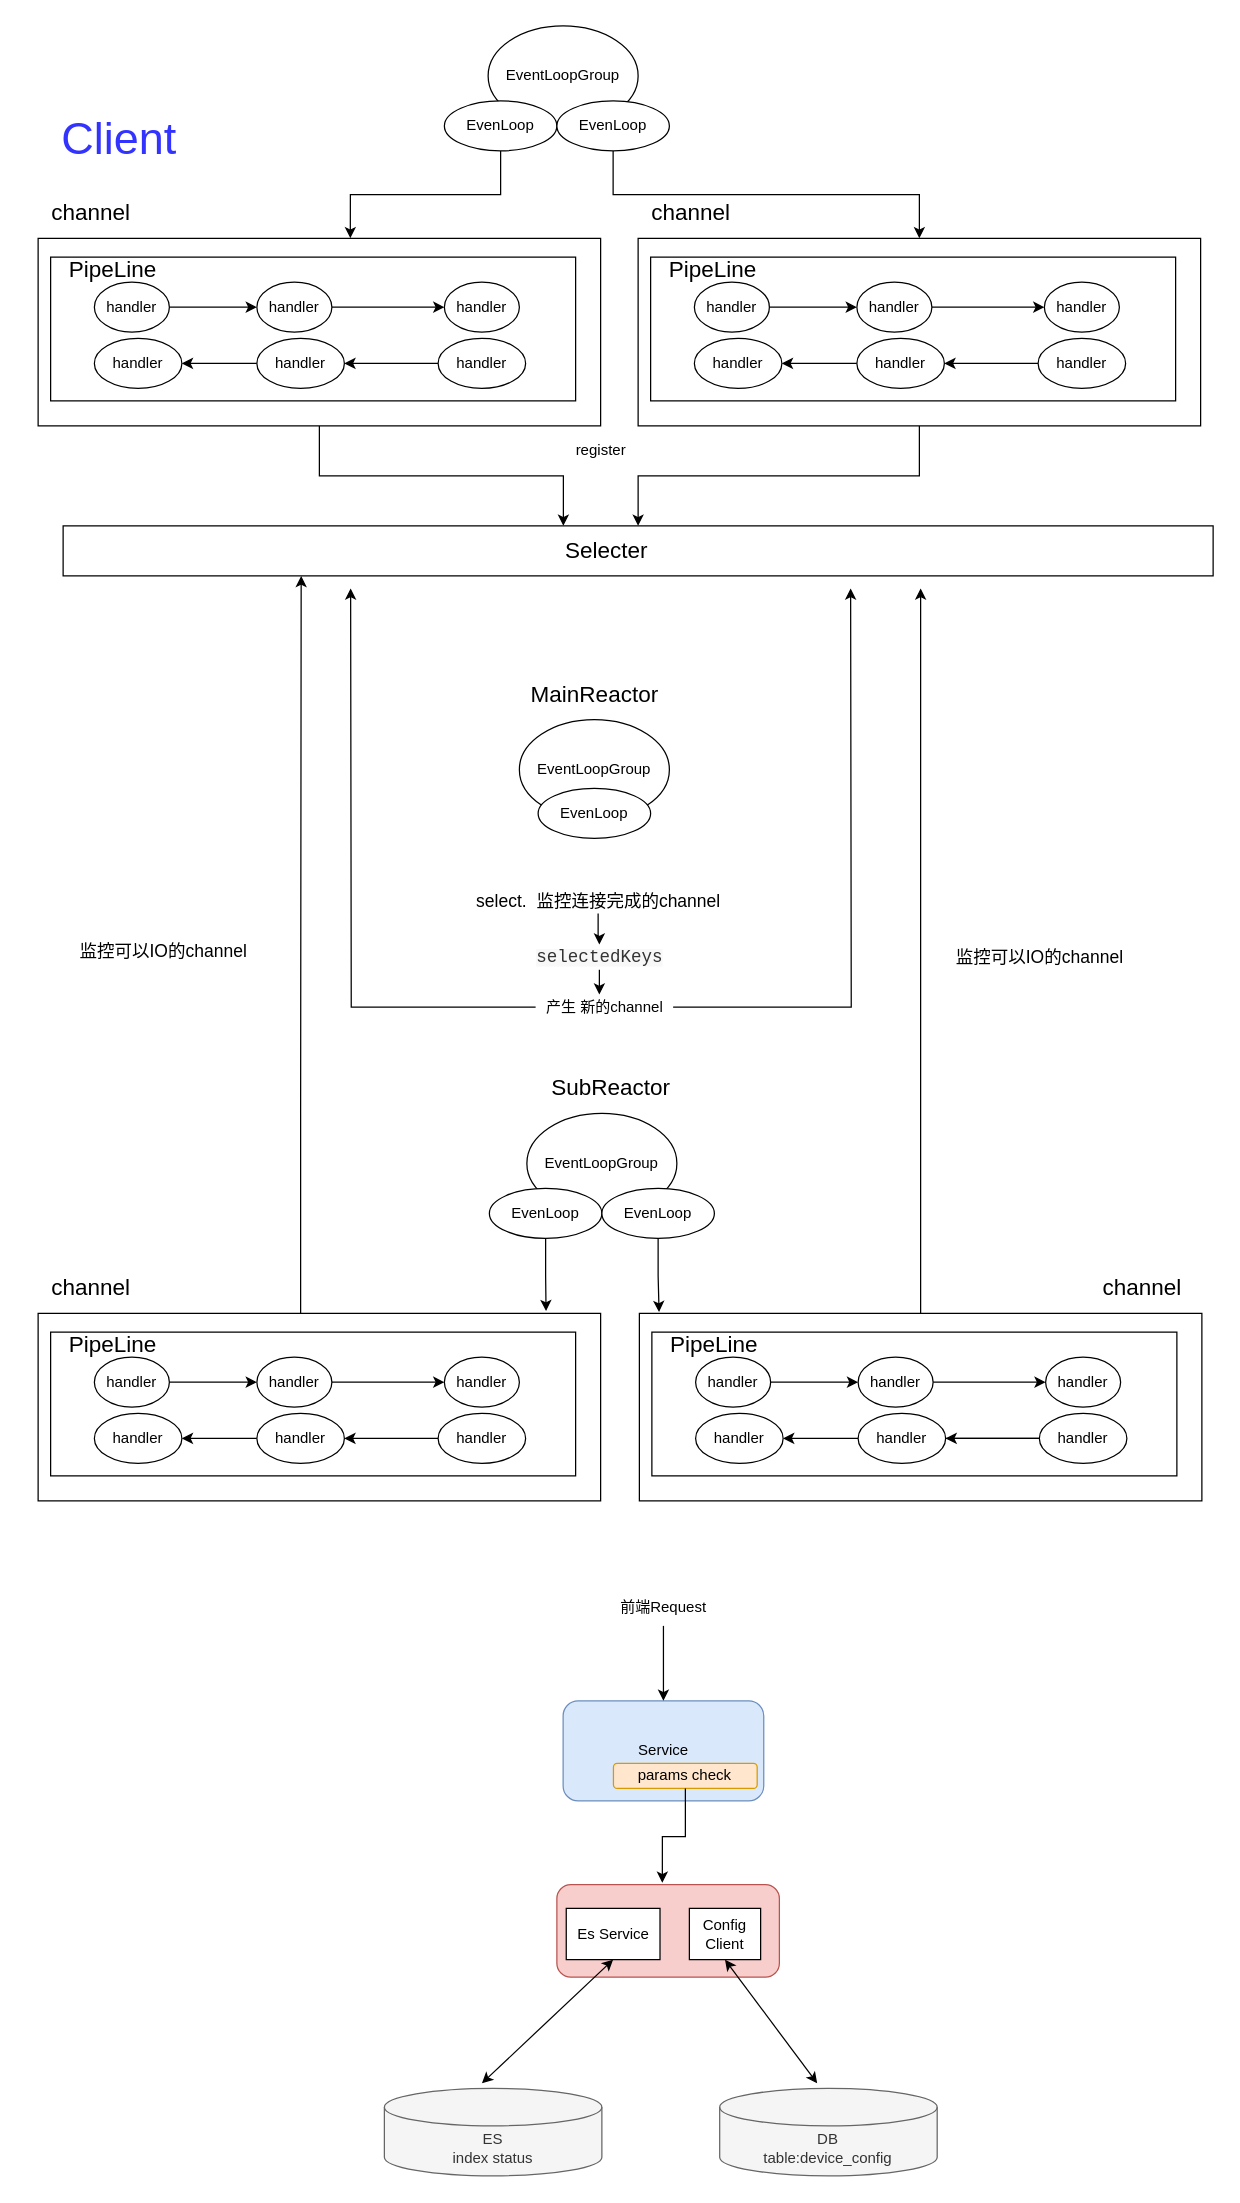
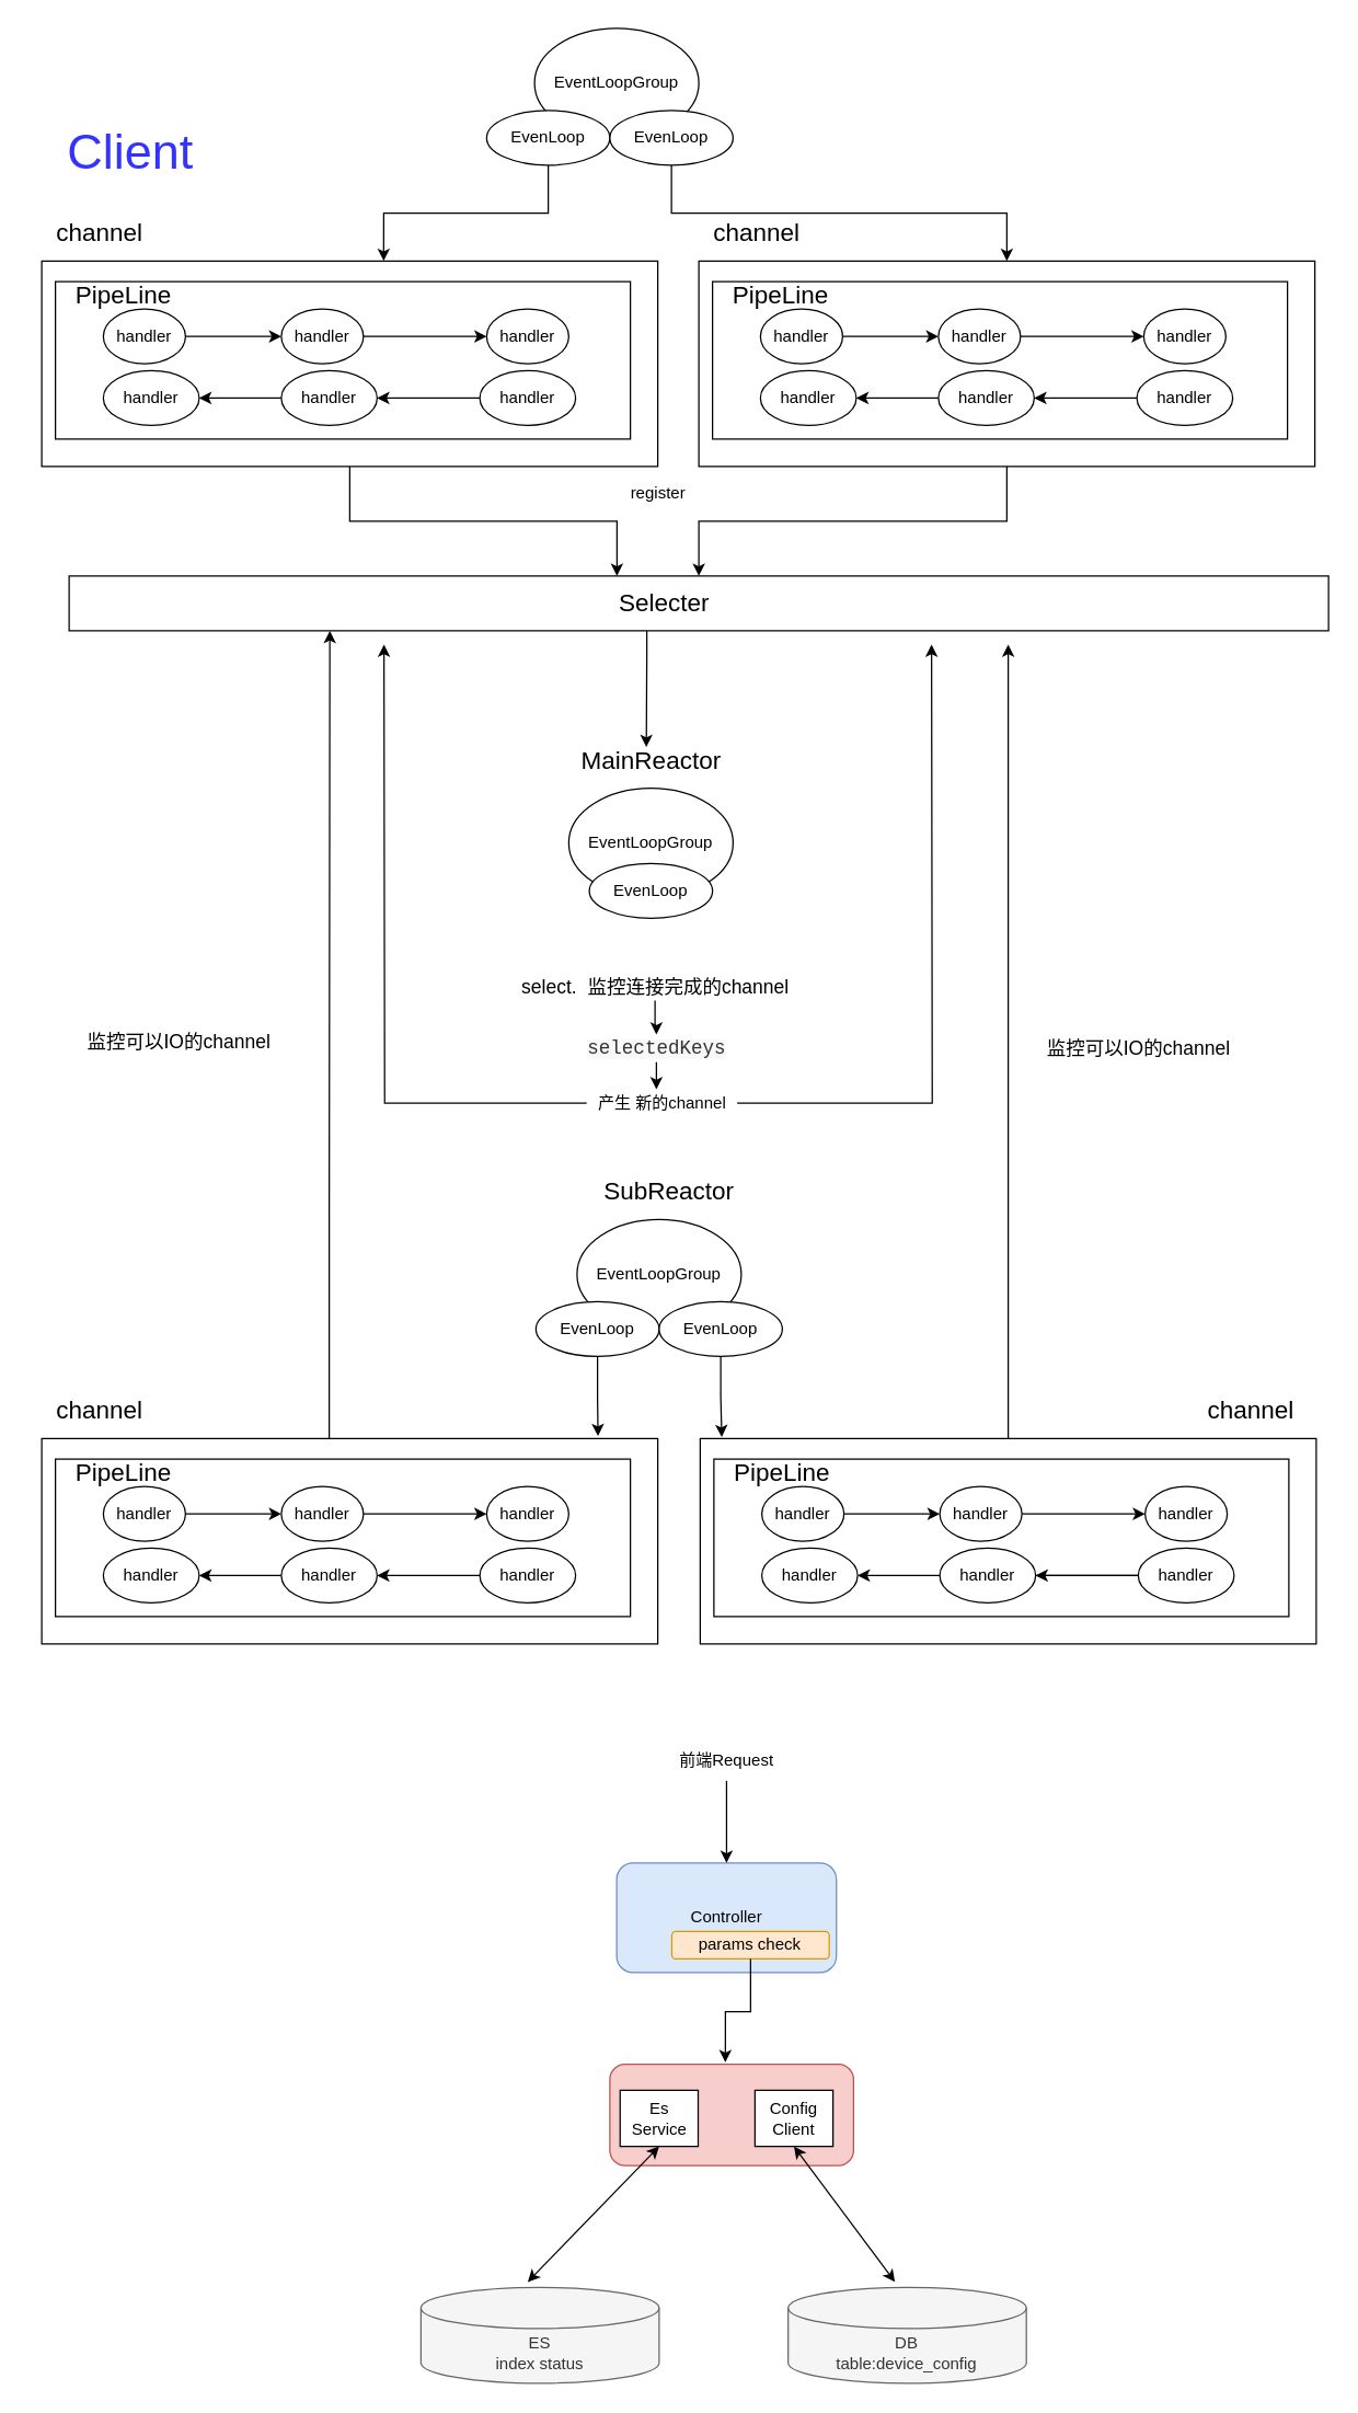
+ <mxCell id="38" style="edgeStyle=orthogonalEdgeStyle;rounded=0;orthogonalLoop=1;jettySize=auto;html=1;entryX=0.472;entryY=0;entryDx=0;entryDy=0;entryPerimeter=0;" parent="1" source="39" target="47" edge="1"><mxGeometry relative="1" as="geometry"><Array as="points"><mxPoint x="472" y="480" /><mxPoint x="472" y="480" /></Array></mxGeometry></mxCell>
- <mxCell id="90" value="Service" style="rounded=1;whiteSpace=wrap;html=1;fillColor=#dae8fc;strokeColor=#6c8ebf;" vertex="1" parent="1"><mxGeometry x="450" y="1360" width="160.5" height="80" as="geometry" /></mxCell>
+ <mxCell id="90" value="Controller" style="rounded=1;whiteSpace=wrap;html=1;fillColor=#dae8fc;strokeColor=#6c8ebf;" vertex="1" parent="1"><mxGeometry x="450" y="1360" width="160.5" height="80" as="geometry" /></mxCell>
- <mxCell id="100" value="Es Service" style="rounded=0;whiteSpace=wrap;html=1;" vertex="1" parent="1"><mxGeometry x="452.5" y="1526" width="75" height="41" as="geometry" /></mxCell>
+ <mxCell id="100" value="Es Service" style="rounded=0;whiteSpace=wrap;html=1;" vertex="1" parent="1"><mxGeometry x="452.5" y="1526" width="57" height="41" as="geometry" /></mxCell>
